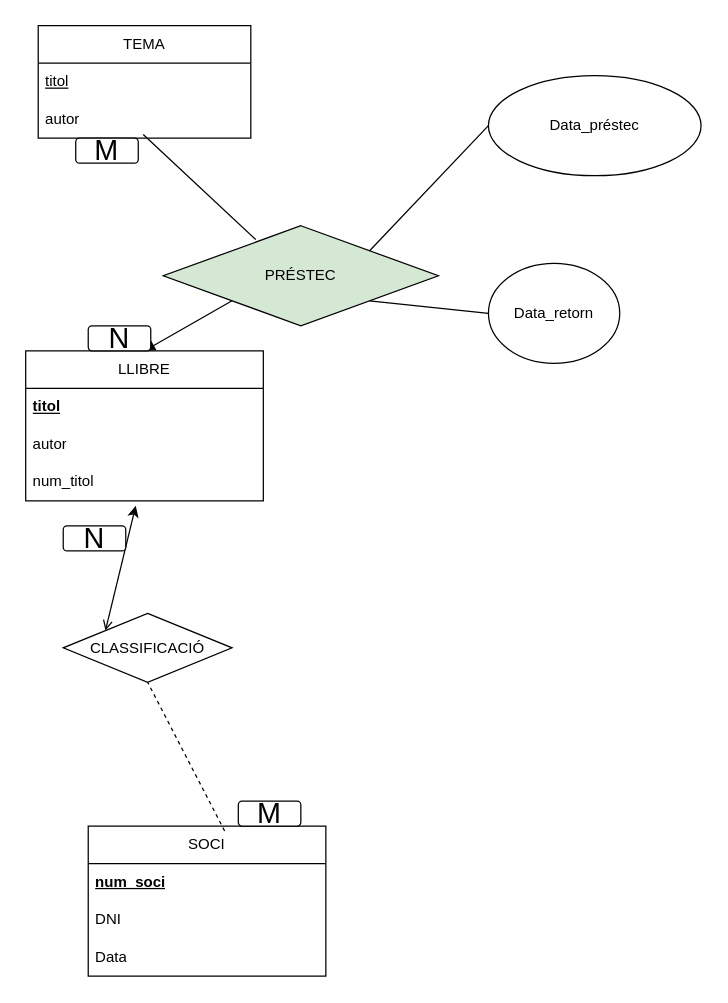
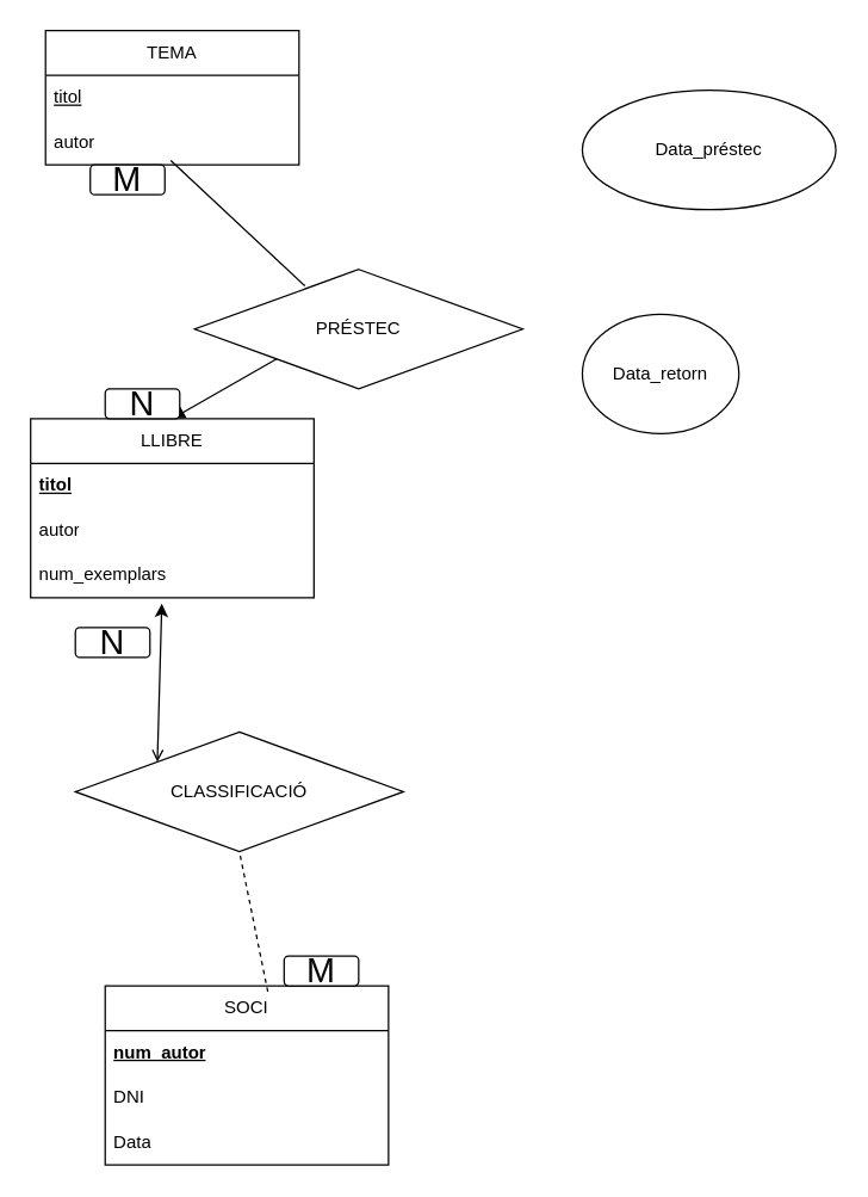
- <mxCell id="15" value="" style="endArrow=none;html=1;rounded=0;exitX=1;exitY=0;exitDx=0;exitDy=0;entryX=0;entryY=0.5;entryDx=0;entryDy=0;" edge="1" parent="1" source="13" target="16"><mxGeometry width="50" height="50" relative="1" as="geometry"><mxPoint x="330" y="170" as="sourcePoint" /><mxPoint x="380" y="120" as="targetPoint" /></mxGeometry></mxCell>
- <mxCell id="13" value="PRÉSTEC" style="rhombus;whiteSpace=wrap;html=1;fillColor=#d5e8d4;" vertex="1" parent="1"><mxGeometry x="130" y="180" width="220" height="80" as="geometry" /></mxCell>
+ <mxCell id="13" value="PRÉSTEC" style="rhombus;whiteSpace=wrap;html=1;" vertex="1" parent="1"><mxGeometry x="130" y="180" width="220" height="80" as="geometry" /></mxCell>
- <mxCell id="17" value="" style="endArrow=none;html=1;rounded=0;exitX=1;exitY=1;exitDx=0;exitDy=0;entryX=0;entryY=0.5;entryDx=0;entryDy=0;" edge="1" parent="1" source="13" target="18"><mxGeometry width="50" height="50" relative="1" as="geometry"><mxPoint x="305" y="210" as="sourcePoint" /><mxPoint x="390" y="260" as="targetPoint" /></mxGeometry></mxCell>
- <mxCell id="8" value="num_titol" style="text;strokeColor=none;fillColor=none;align=left;verticalAlign=middle;spacingLeft=4;spacingRight=4;overflow=hidden;points=[[0,0.5],[1,0.5]];portConstraint=eastwest;rotatable=0;whiteSpace=wrap;html=1;" vertex="1" parent="5"><mxGeometry y="90" width="190" height="30" as="geometry" /></mxCell>
+ <mxCell id="8" value="num_exemplars" style="text;strokeColor=none;fillColor=none;align=left;verticalAlign=middle;spacingLeft=4;spacingRight=4;overflow=hidden;points=[[0,0.5],[1,0.5]];portConstraint=eastwest;rotatable=0;whiteSpace=wrap;html=1;" vertex="1" parent="5"><mxGeometry y="90" width="190" height="30" as="geometry" /></mxCell>
- <mxCell id="14" value="CLASSIFICACIÓ" style="rhombus;whiteSpace=wrap;html=1;" vertex="1" parent="1"><mxGeometry x="50" y="490" width="135" height="55" as="geometry" /></mxCell>
+ <mxCell id="14" value="CLASSIFICACIÓ" style="rhombus;whiteSpace=wrap;html=1;" vertex="1" parent="1"><mxGeometry x="50" y="490" width="220" height="80" as="geometry" /></mxCell>
- <mxCell id="10" value="&lt;u&gt;&lt;b&gt;num_soci&lt;/b&gt;&lt;/u&gt;" style="text;strokeColor=none;fillColor=none;align=left;verticalAlign=middle;spacingLeft=4;spacingRight=4;overflow=hidden;points=[[0,0.5],[1,0.5]];portConstraint=eastwest;rotatable=0;whiteSpace=wrap;html=1;" vertex="1" parent="9"><mxGeometry y="30" width="190" height="30" as="geometry" /></mxCell>
+ <mxCell id="10" value="&lt;u&gt;&lt;b&gt;num_autor&lt;/b&gt;&lt;/u&gt;" style="text;strokeColor=none;fillColor=none;align=left;verticalAlign=middle;spacingLeft=4;spacingRight=4;overflow=hidden;points=[[0,0.5],[1,0.5]];portConstraint=eastwest;rotatable=0;whiteSpace=wrap;html=1;" vertex="1" parent="9"><mxGeometry y="30" width="190" height="30" as="geometry" /></mxCell>
